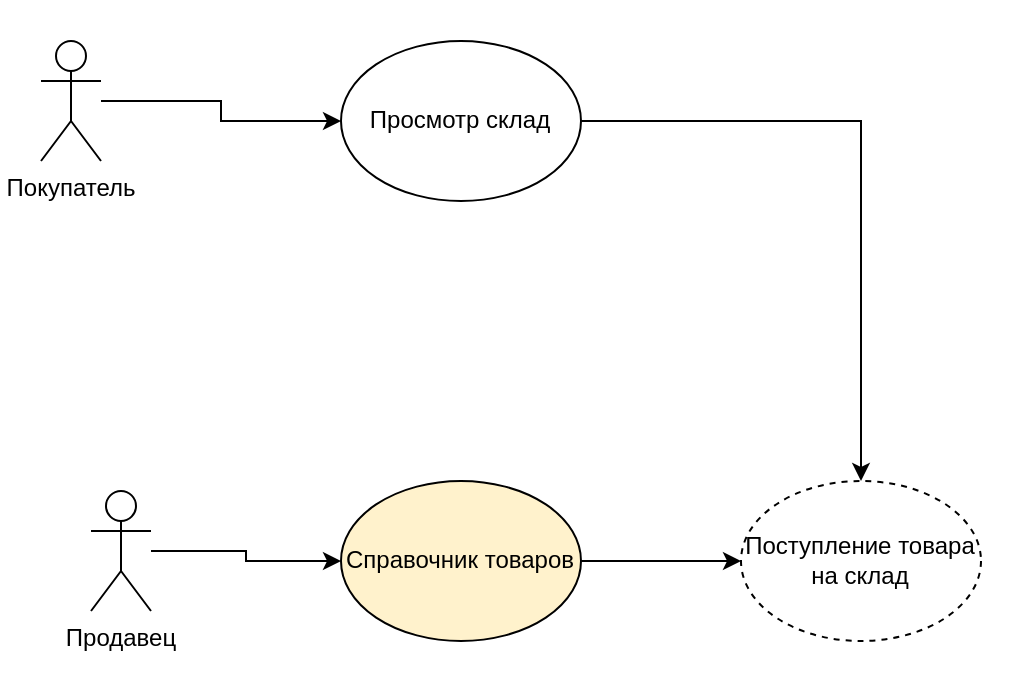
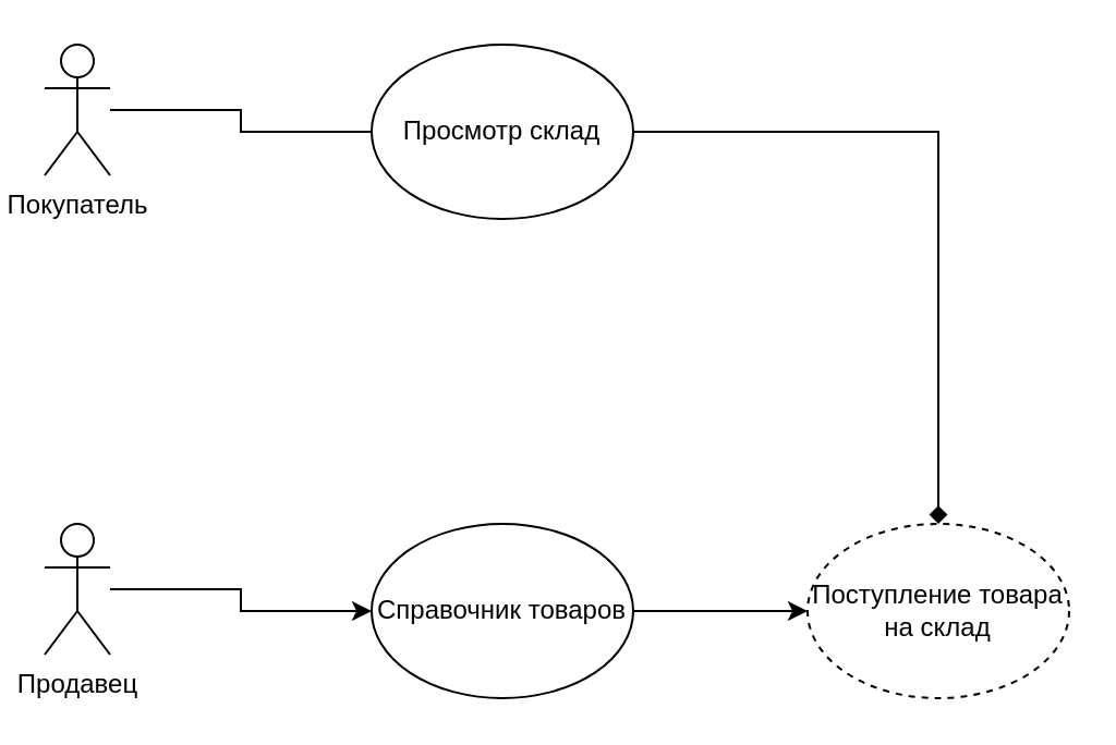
- <mxCell id="2" style="edgeStyle=orthogonalEdgeStyle;rounded=0;orthogonalLoop=1;jettySize=auto;html=1;" edge="1" parent="1" source="3" target="7"><mxGeometry relative="1" as="geometry" /></mxCell>
+ <mxCell id="2" style="edgeStyle=orthogonalEdgeStyle;rounded=0;orthogonalLoop=1;jettySize=auto;html=1;endArrow=none;" edge="1" parent="1" source="3" target="7"><mxGeometry relative="1" as="geometry" /></mxCell>
- <mxCell id="6" style="edgeStyle=orthogonalEdgeStyle;rounded=0;orthogonalLoop=1;jettySize=auto;html=1;entryX=0.5;entryY=0;entryDx=0;entryDy=0;" edge="1" parent="1" source="7" target="10"><mxGeometry relative="1" as="geometry" /></mxCell>
+ <mxCell id="6" style="edgeStyle=orthogonalEdgeStyle;rounded=0;orthogonalLoop=1;jettySize=auto;html=1;entryX=0.5;entryY=0;entryDx=0;entryDy=0;endArrow=diamond;" edge="1" parent="1" source="7" target="10"><mxGeometry relative="1" as="geometry" /></mxCell>
- <mxCell id="5" value="Продавец" style="shape=umlActor;verticalLabelPosition=bottom;verticalAlign=top;html=1;outlineConnect=0;" vertex="1" parent="1"><mxGeometry x="45" y="245" width="30" height="60" as="geometry" /></mxCell>
+ <mxCell id="5" value="Продавец" style="shape=umlActor;verticalLabelPosition=bottom;verticalAlign=top;html=1;outlineConnect=0;" vertex="1" parent="1"><mxGeometry x="20" y="240" width="30" height="60" as="geometry" /></mxCell>
- <mxCell id="9" value="Справочник товаров" style="ellipse;whiteSpace=wrap;html=1;fillColor=#fff2cc;" vertex="1" parent="1"><mxGeometry x="170" y="240" width="120" height="80" as="geometry" /></mxCell>
+ <mxCell id="9" value="Справочник товаров" style="ellipse;whiteSpace=wrap;html=1;" vertex="1" parent="1"><mxGeometry x="170" y="240" width="120" height="80" as="geometry" /></mxCell>
